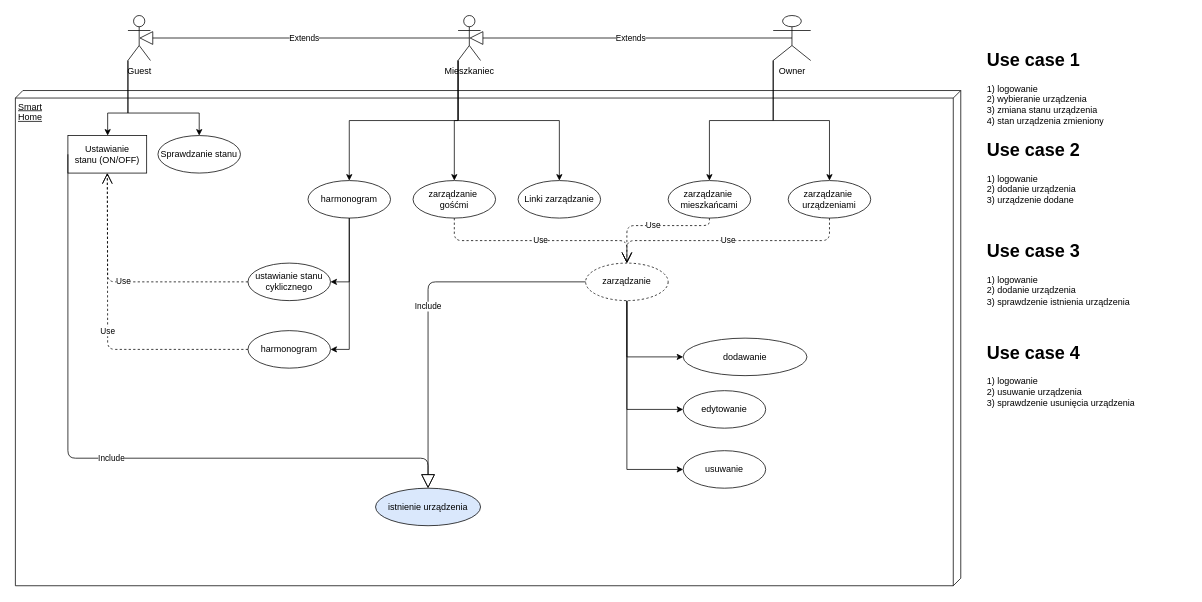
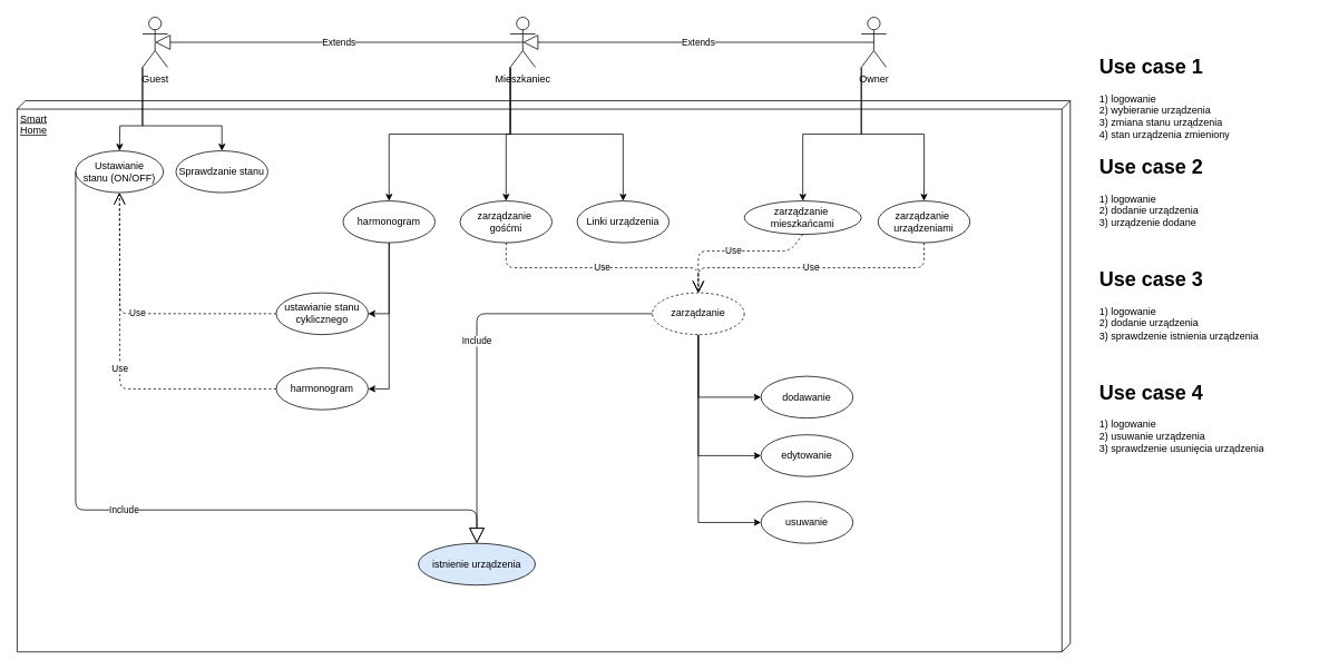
- <mxCell id="12" value="Owner" style="shape=umlActor;verticalLabelPosition=bottom;verticalAlign=top;html=1;" vertex="1" parent="1"><mxGeometry x="1030" y="20" width="50" height="60" as="geometry" /></mxCell>
+ <mxCell id="12" value="Owner" style="shape=umlActor;verticalLabelPosition=bottom;verticalAlign=top;html=1;" vertex="1" parent="1"><mxGeometry x="1030" y="20" width="30" height="60" as="geometry" /></mxCell>
- <mxCell id="15" value="Ustawianie&lt;br&gt;stanu (ON/OFF)" style="whiteSpace=wrap;html=1;rounded=0;" vertex="1" parent="1"><mxGeometry x="90" y="180" width="105" height="50" as="geometry" /></mxCell>
+ <mxCell id="15" value="Ustawianie&lt;br&gt;stanu (ON/OFF)" style="ellipse;whiteSpace=wrap;html=1;" vertex="1" parent="1"><mxGeometry x="90" y="180" width="105" height="50" as="geometry" /></mxCell>
- <mxCell id="17" value="Linki zarządzanie" style="ellipse;whiteSpace=wrap;html=1;" vertex="1" parent="1"><mxGeometry x="690" y="240" width="110" height="50" as="geometry" /></mxCell>
+ <mxCell id="17" value="Linki urządzenia" style="ellipse;whiteSpace=wrap;html=1;" vertex="1" parent="1"><mxGeometry x="690" y="240" width="110" height="50" as="geometry" /></mxCell>
- <mxCell id="34" value="zarządzanie&amp;nbsp;&lt;br&gt;mieszkańcami" style="ellipse;whiteSpace=wrap;html=1;" vertex="1" parent="1"><mxGeometry x="890" y="240" width="110" height="50" as="geometry" /></mxCell>
+ <mxCell id="34" value="zarządzanie&amp;nbsp;&lt;br&gt;mieszkańcami" style="ellipse;whiteSpace=wrap;html=1;" vertex="1" parent="1"><mxGeometry x="890" y="240" width="140" height="40" as="geometry" /></mxCell>
- <mxCell id="28" value="dodawanie" style="ellipse;whiteSpace=wrap;html=1;" vertex="1" parent="1"><mxGeometry x="910" y="450" width="165" height="50" as="geometry" /></mxCell>
+ <mxCell id="28" value="dodawanie" style="ellipse;whiteSpace=wrap;html=1;" vertex="1" parent="1"><mxGeometry x="910" y="450" width="110" height="50" as="geometry" /></mxCell>
